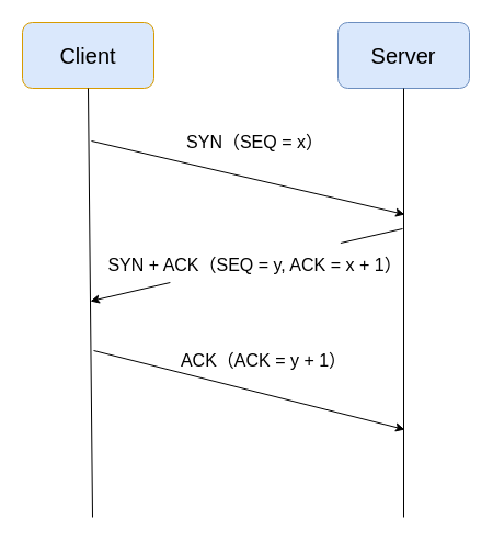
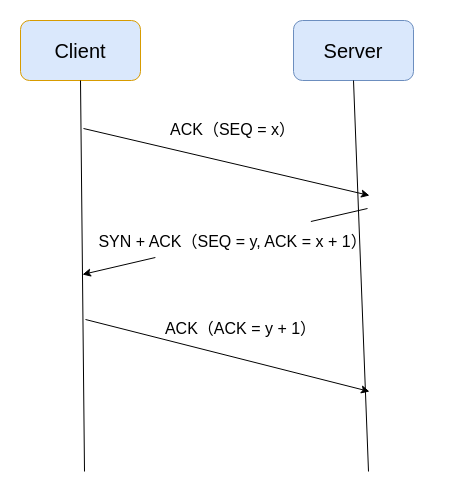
- <mxCell id="3" value="&lt;font style=&quot;font-size: 20px;&quot;&gt;Server&lt;/font&gt;" style="rounded=1;whiteSpace=wrap;html=1;fillColor=#dae8fc;strokeColor=#6c8ebf;" vertex="1" parent="1"><mxGeometry x="308" y="20" width="120" height="60" as="geometry" /></mxCell>
+ <mxCell id="3" value="&lt;font style=&quot;font-size: 20px;&quot;&gt;Server&lt;/font&gt;" style="rounded=1;whiteSpace=wrap;html=1;fillColor=#dae8fc;strokeColor=#6c8ebf;" vertex="1" parent="1"><mxGeometry x="293" y="20" width="120" height="60" as="geometry" /></mxCell>
- <mxCell id="7" value="&lt;font style=&quot;font-size: 16px;&quot;&gt;SYN（SEQ = x）&lt;/font&gt;" style="text;html=1;align=center;verticalAlign=middle;resizable=0;points=[];autosize=1;strokeColor=none;fillColor=none;fontSize=20;" vertex="1" parent="1"><mxGeometry x="160.5" y="109" width="143" height="36" as="geometry" /></mxCell>
+ <mxCell id="7" value="&lt;font style=&quot;font-size: 16px;&quot;&gt;ACK（SEQ = x）&lt;/font&gt;" style="text;html=1;align=center;verticalAlign=middle;resizable=0;points=[];autosize=1;strokeColor=none;fillColor=none;fontSize=20;" vertex="1" parent="1"><mxGeometry x="160.5" y="109" width="143" height="36" as="geometry" /></mxCell>
